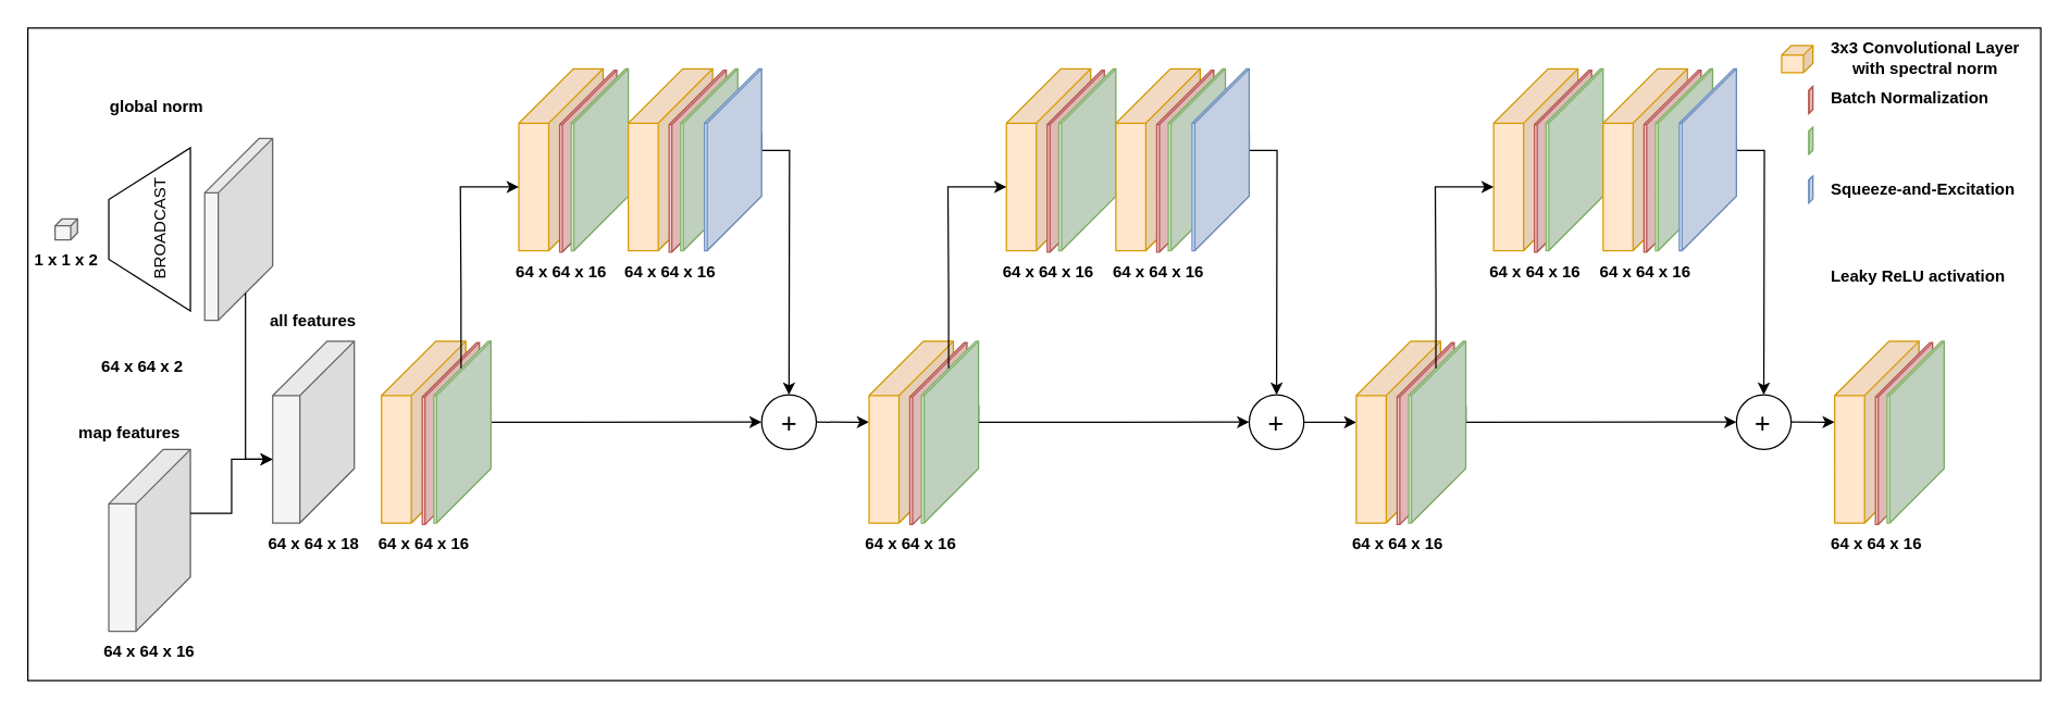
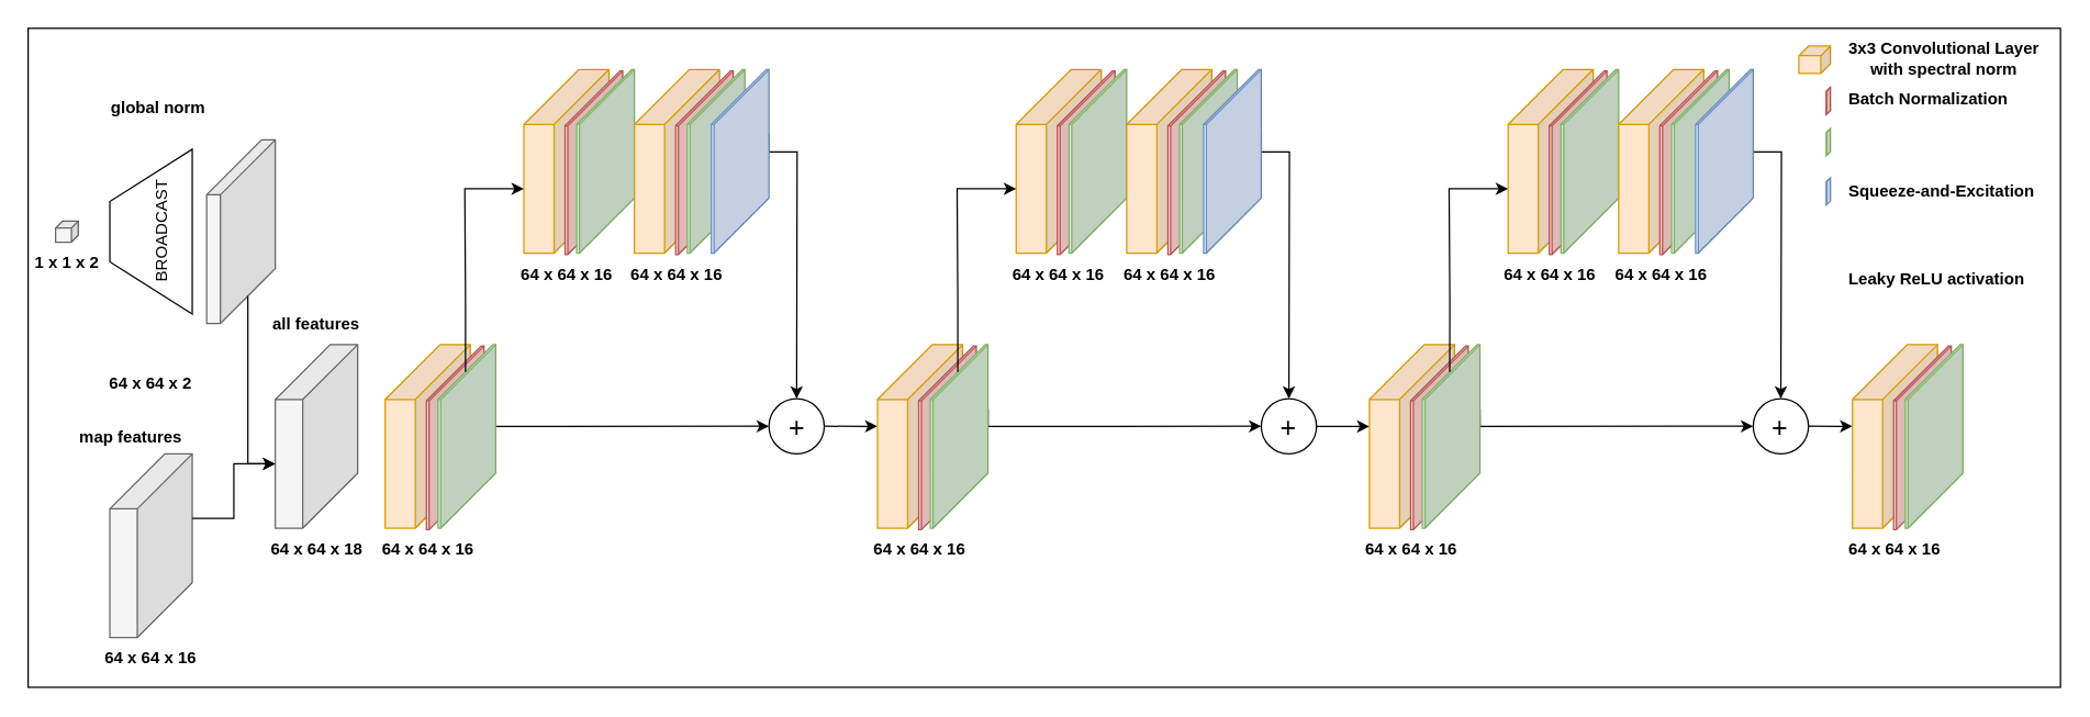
- <mxCell id="13" value="64 x 64 x 2" style="text;html=1;strokeColor=none;fillColor=none;align=center;verticalAlign=middle;whiteSpace=wrap;rounded=0;fontStyle=1" vertex="1" parent="1"><mxGeometry x="55" y="262" width="99" height="14" as="geometry" /></mxCell>
+ <mxCell id="13" value="64 x 64 x 2" style="text;html=1;strokeColor=none;fillColor=none;align=center;verticalAlign=middle;whiteSpace=wrap;rounded=0;fontStyle=1" vertex="1" parent="1"><mxGeometry x="60" y="272" width="99" height="14" as="geometry" /></mxCell>
